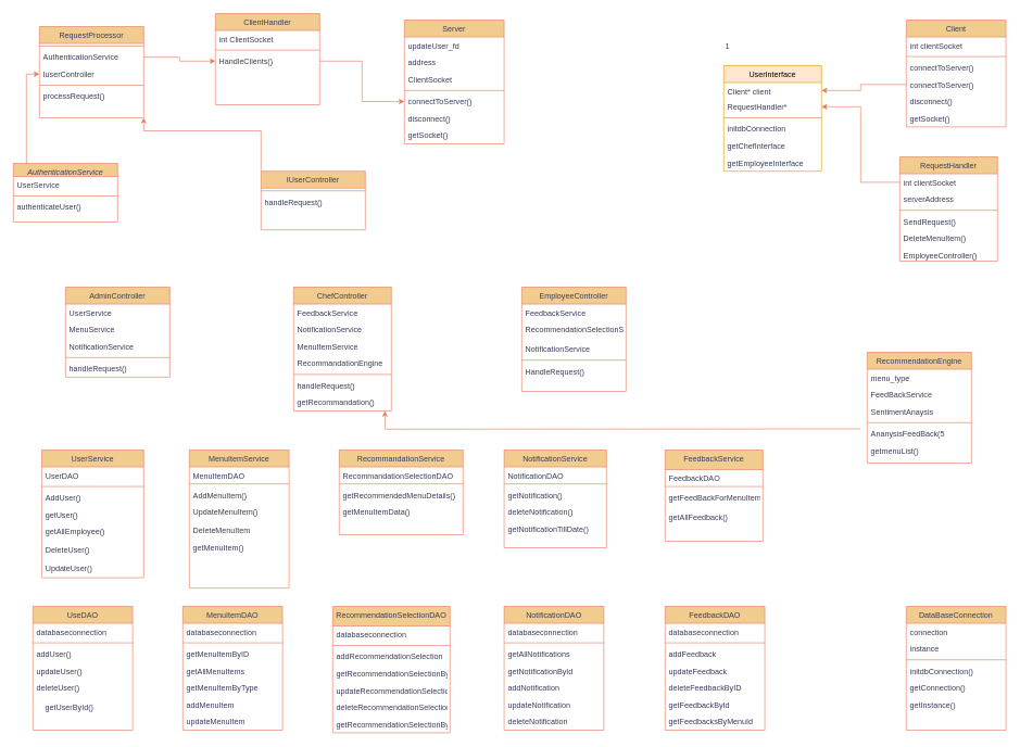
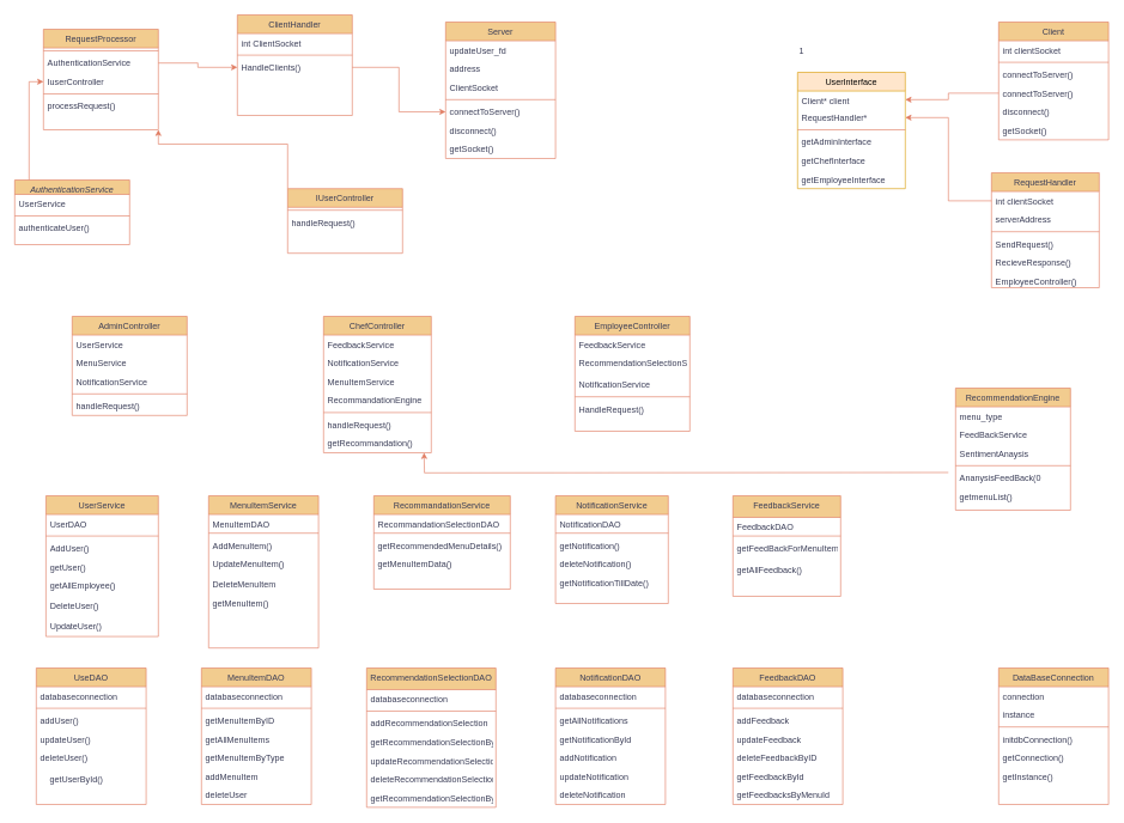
- <mxCell id="19" value="initdbConnection" style="text;align=left;verticalAlign=top;spacingLeft=4;spacingRight=4;overflow=hidden;rotatable=0;points=[[0,0.5],[1,0.5]];portConstraint=eastwest;labelBackgroundColor=none;fontColor=#393C56;" vertex="1" parent="15"><mxGeometry y="84" width="150" height="26" as="geometry" /></mxCell>
+ <mxCell id="19" value="getAdminInterface" style="text;align=left;verticalAlign=top;spacingLeft=4;spacingRight=4;overflow=hidden;rotatable=0;points=[[0,0.5],[1,0.5]];portConstraint=eastwest;labelBackgroundColor=none;fontColor=#393C56;" vertex="1" parent="15"><mxGeometry y="84" width="150" height="26" as="geometry" /></mxCell>
- <mxCell id="27" value="DeleteMenuItem()" style="text;align=left;verticalAlign=top;spacingLeft=4;spacingRight=4;overflow=hidden;rotatable=0;points=[[0,0.5],[1,0.5]];portConstraint=eastwest;labelBackgroundColor=none;fontColor=#393C56;" vertex="1" parent="22"><mxGeometry y="112" width="150" height="26" as="geometry" /></mxCell>
+ <mxCell id="27" value="RecieveResponse()" style="text;align=left;verticalAlign=top;spacingLeft=4;spacingRight=4;overflow=hidden;rotatable=0;points=[[0,0.5],[1,0.5]];portConstraint=eastwest;labelBackgroundColor=none;fontColor=#393C56;" vertex="1" parent="22"><mxGeometry y="112" width="150" height="26" as="geometry" /></mxCell>
- <mxCell id="137" value="AnanysisFeedBack(5" style="text;align=left;verticalAlign=top;spacingLeft=4;spacingRight=4;overflow=hidden;rotatable=0;points=[[0,0.5],[1,0.5]];portConstraint=eastwest;labelBackgroundColor=none;fontColor=#393C56;" vertex="1" parent="132"><mxGeometry y="112" width="160" height="26" as="geometry" /></mxCell>
+ <mxCell id="137" value="AnanysisFeedBack(0" style="text;align=left;verticalAlign=top;spacingLeft=4;spacingRight=4;overflow=hidden;rotatable=0;points=[[0,0.5],[1,0.5]];portConstraint=eastwest;labelBackgroundColor=none;fontColor=#393C56;" vertex="1" parent="132"><mxGeometry y="112" width="160" height="26" as="geometry" /></mxCell>
- <mxCell id="83" value="updateMenuItem" style="text;align=left;verticalAlign=top;spacingLeft=4;spacingRight=4;overflow=hidden;rotatable=0;points=[[0,0.5],[1,0.5]];portConstraint=eastwest;labelBackgroundColor=none;fontColor=#393C56;" vertex="1" parent="76"><mxGeometry y="164" width="153" height="26" as="geometry" /></mxCell>
+ <mxCell id="83" value="deleteUser" style="text;align=left;verticalAlign=top;spacingLeft=4;spacingRight=4;overflow=hidden;rotatable=0;points=[[0,0.5],[1,0.5]];portConstraint=eastwest;labelBackgroundColor=none;fontColor=#393C56;" vertex="1" parent="76"><mxGeometry y="164" width="153" height="26" as="geometry" /></mxCell>
